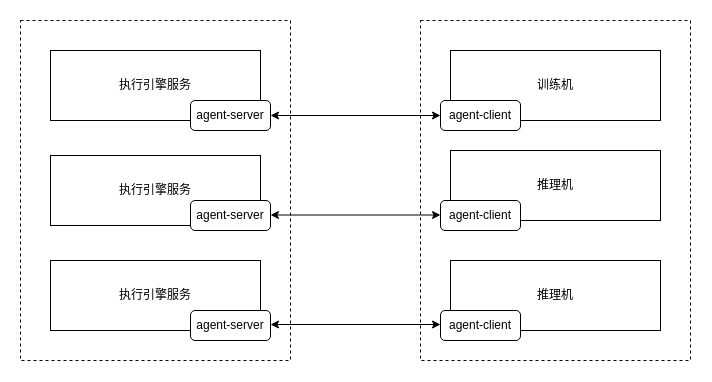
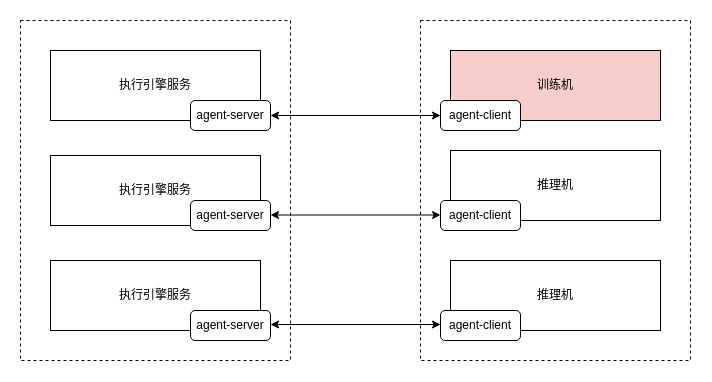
- <mxCell id="3" value="训练机" style="rounded=0;whiteSpace=wrap;html=1;" vertex="1" parent="1"><mxGeometry x="450" y="50" width="210" height="70" as="geometry" /></mxCell>
+ <mxCell id="3" value="训练机" style="rounded=0;whiteSpace=wrap;html=1;fillColor=#f8cecc;" vertex="1" parent="1"><mxGeometry x="450" y="50" width="210" height="70" as="geometry" /></mxCell>
